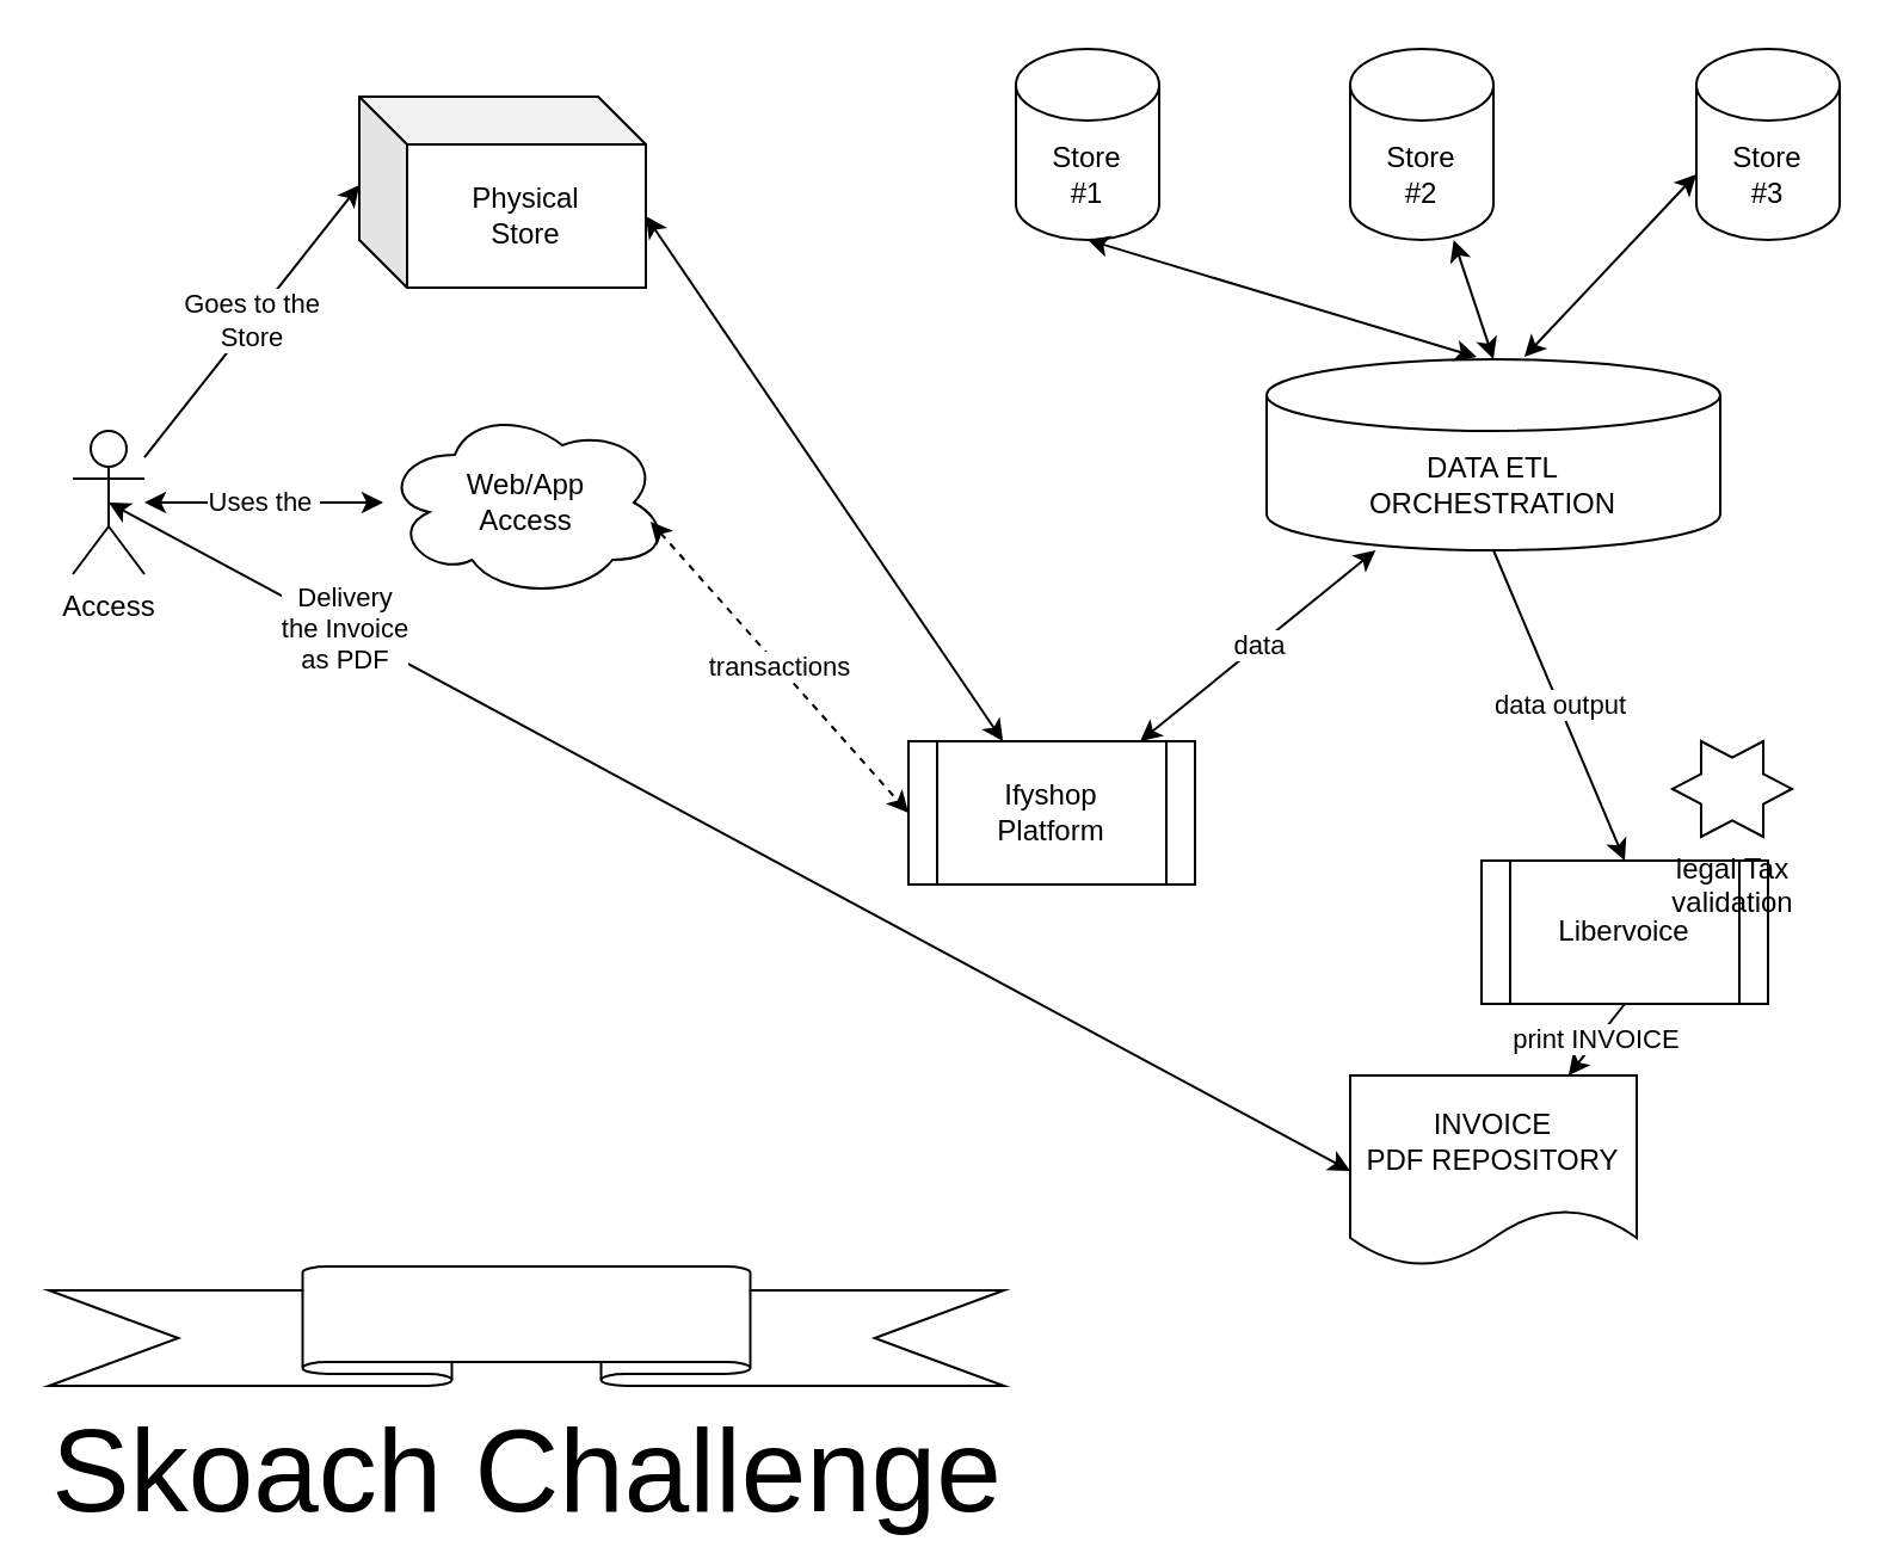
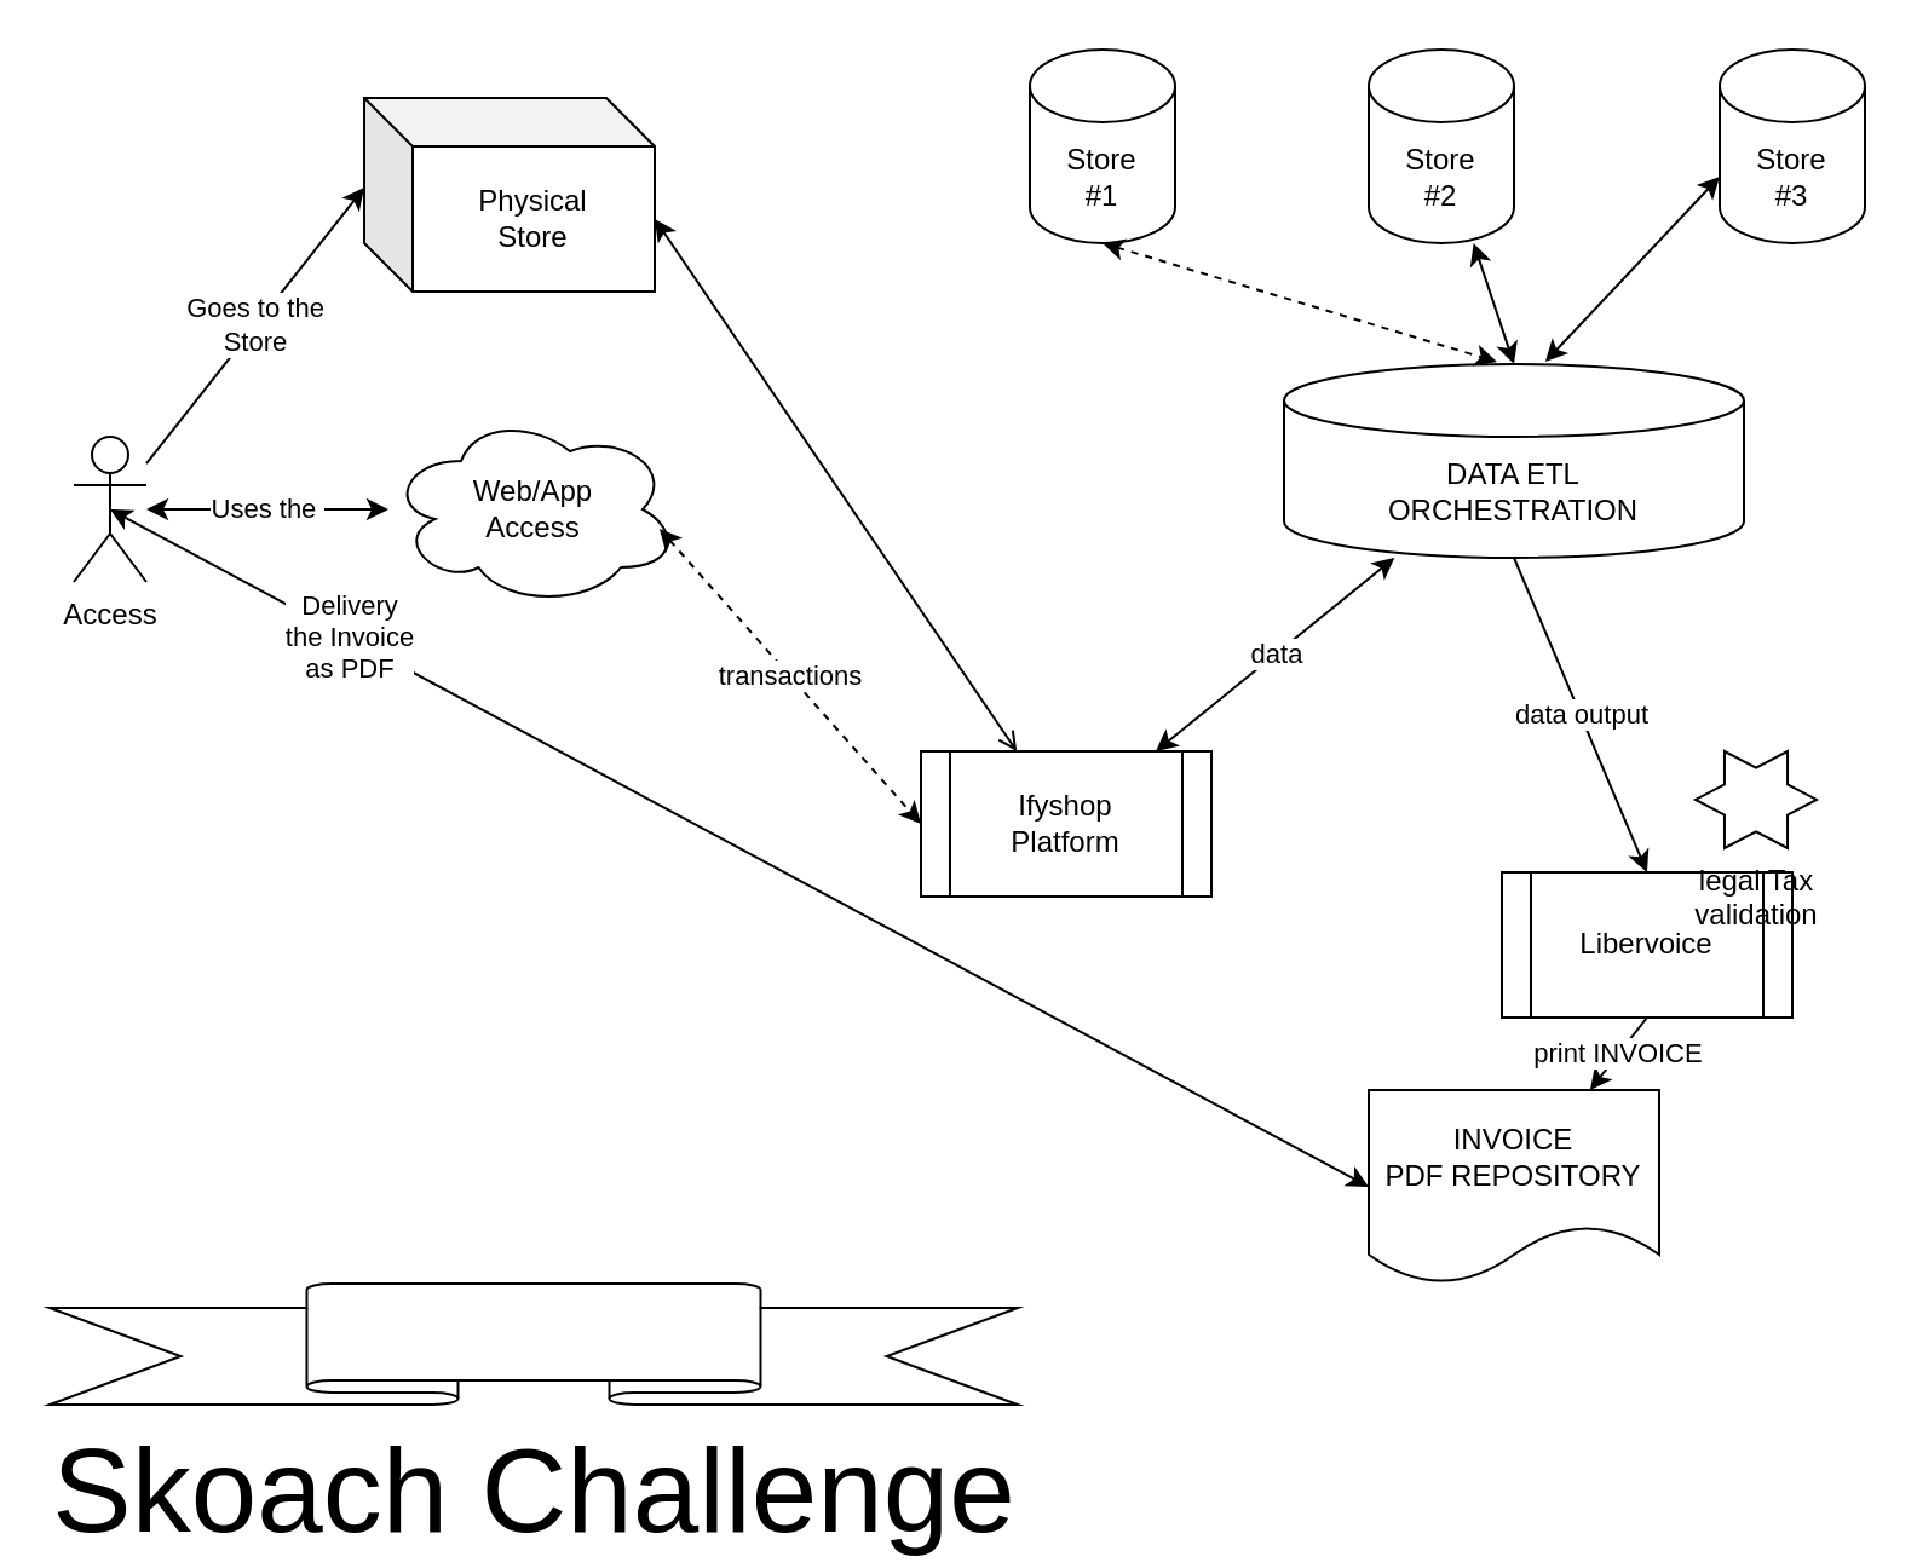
- <mxCell id="14" value="" style="endArrow=classic;startArrow=classic;html=1;entryX=0.463;entryY=-0.012;entryDx=0;entryDy=0;entryPerimeter=0;exitX=0.5;exitY=1;exitDx=0;exitDy=0;exitPerimeter=0;" edge="1" parent="1" source="2" target="12"><mxGeometry width="50" height="50" relative="1" as="geometry"><mxPoint x="410" y="210" as="sourcePoint" /><mxPoint x="460" y="160" as="targetPoint" /></mxGeometry></mxCell>
+ <mxCell id="14" value="" style="endArrow=classic;startArrow=classic;html=1;entryX=0.463;entryY=-0.012;entryDx=0;entryDy=0;entryPerimeter=0;exitX=0.5;exitY=1;exitDx=0;exitDy=0;exitPerimeter=0;dashed=1;" edge="1" parent="1" source="2" target="12"><mxGeometry width="50" height="50" relative="1" as="geometry"><mxPoint x="410" y="210" as="sourcePoint" /><mxPoint x="460" y="160" as="targetPoint" /></mxGeometry></mxCell>
- <mxCell id="23" value="" style="endArrow=classic;startArrow=classic;html=1;exitX=0;exitY=0;exitDx=120;exitDy=50;exitPerimeter=0;" edge="1" parent="1" source="22" target="5"><mxGeometry width="50" height="50" relative="1" as="geometry"><mxPoint x="400" y="350" as="sourcePoint" /><mxPoint x="450" y="300" as="targetPoint" /></mxGeometry></mxCell>
+ <mxCell id="23" value="" style="endArrow=open;startArrow=classic;html=1;exitX=0;exitY=0;exitDx=120;exitDy=50;exitPerimeter=0;" edge="1" parent="1" source="22" target="5"><mxGeometry width="50" height="50" relative="1" as="geometry"><mxPoint x="400" y="350" as="sourcePoint" /><mxPoint x="450" y="300" as="targetPoint" /></mxGeometry></mxCell>
